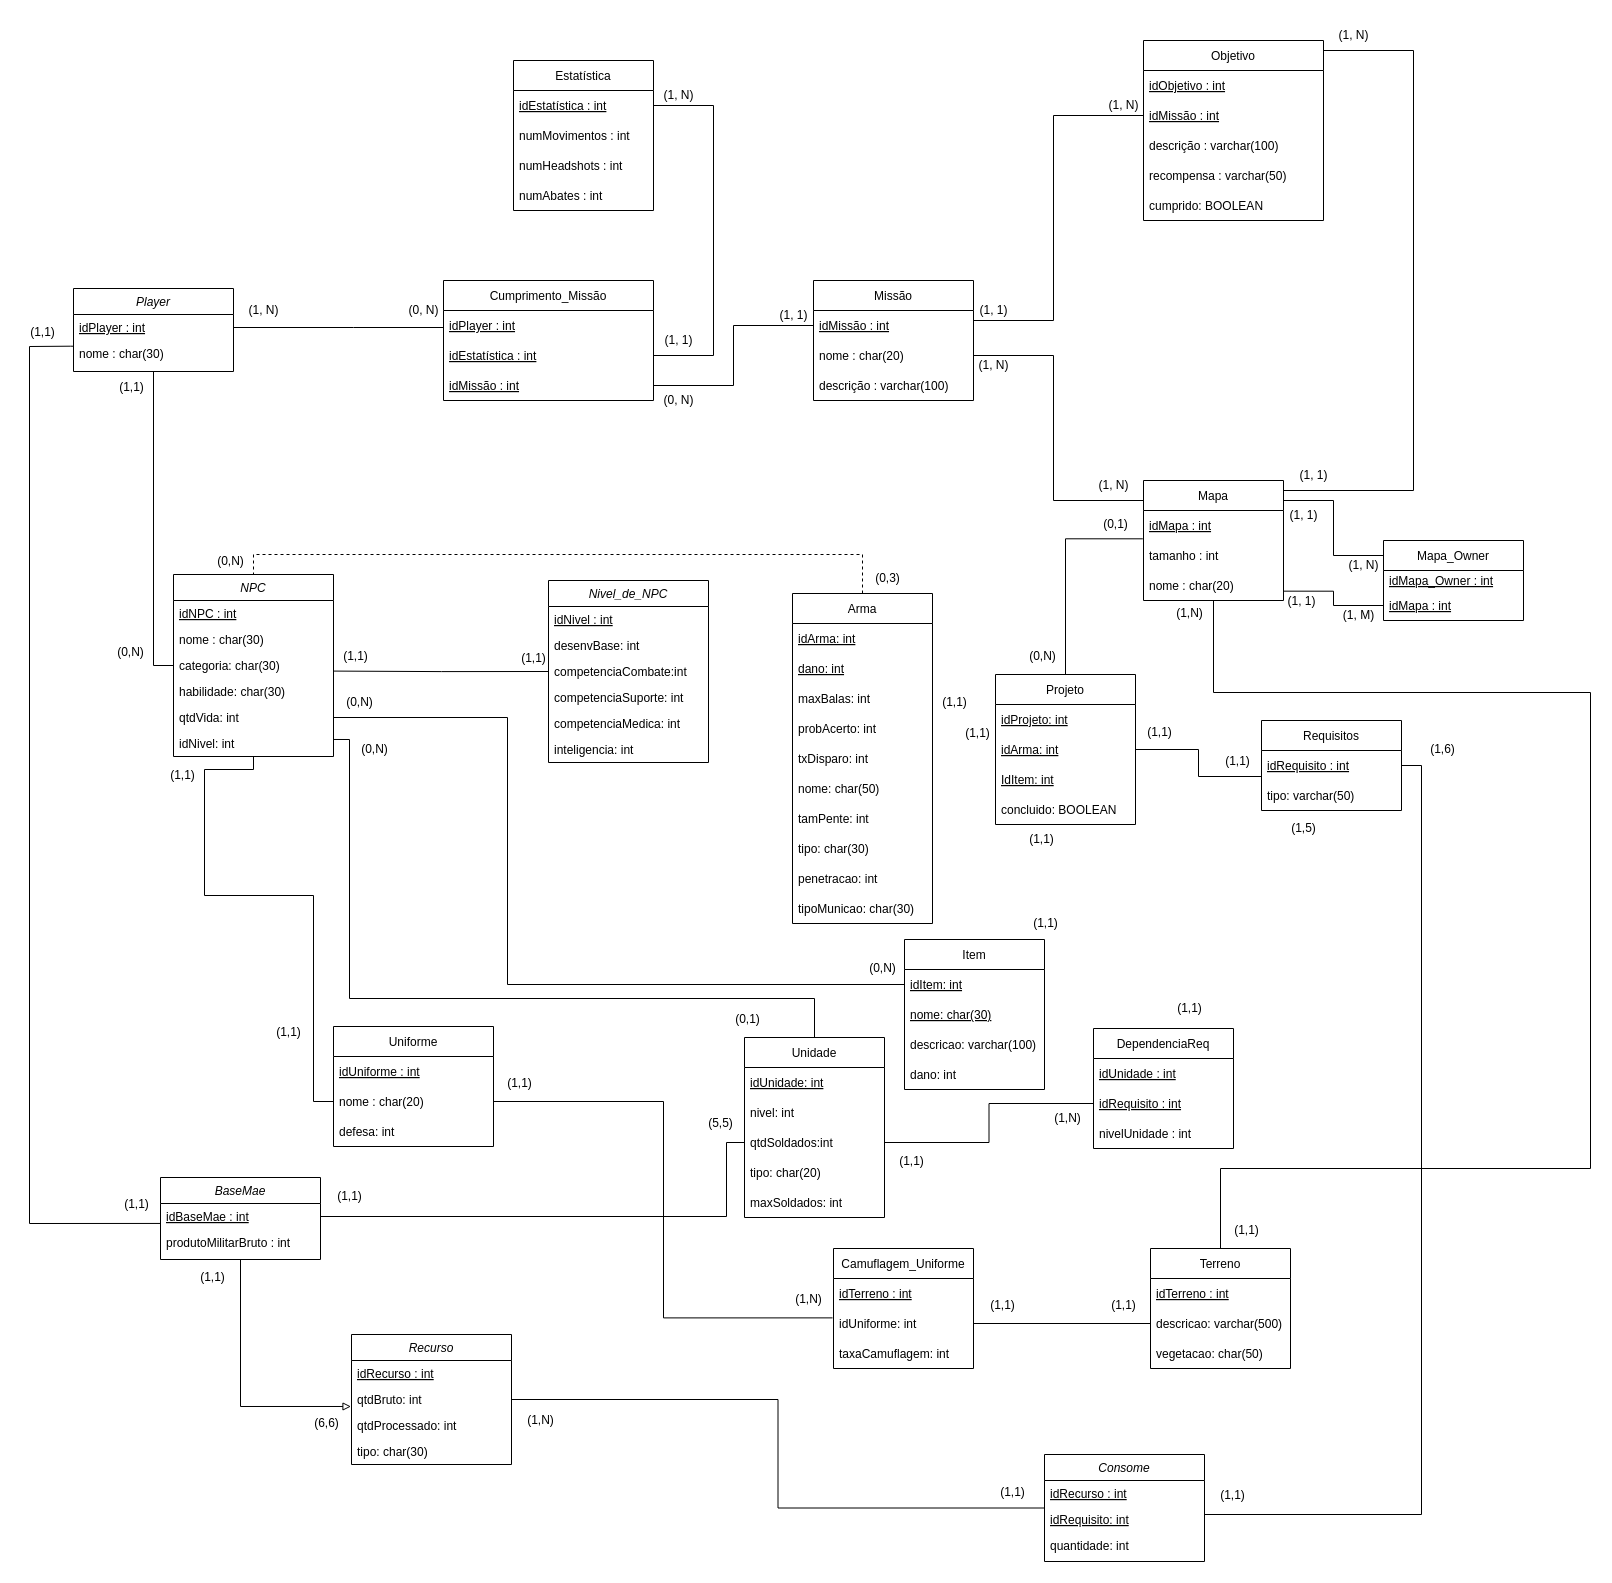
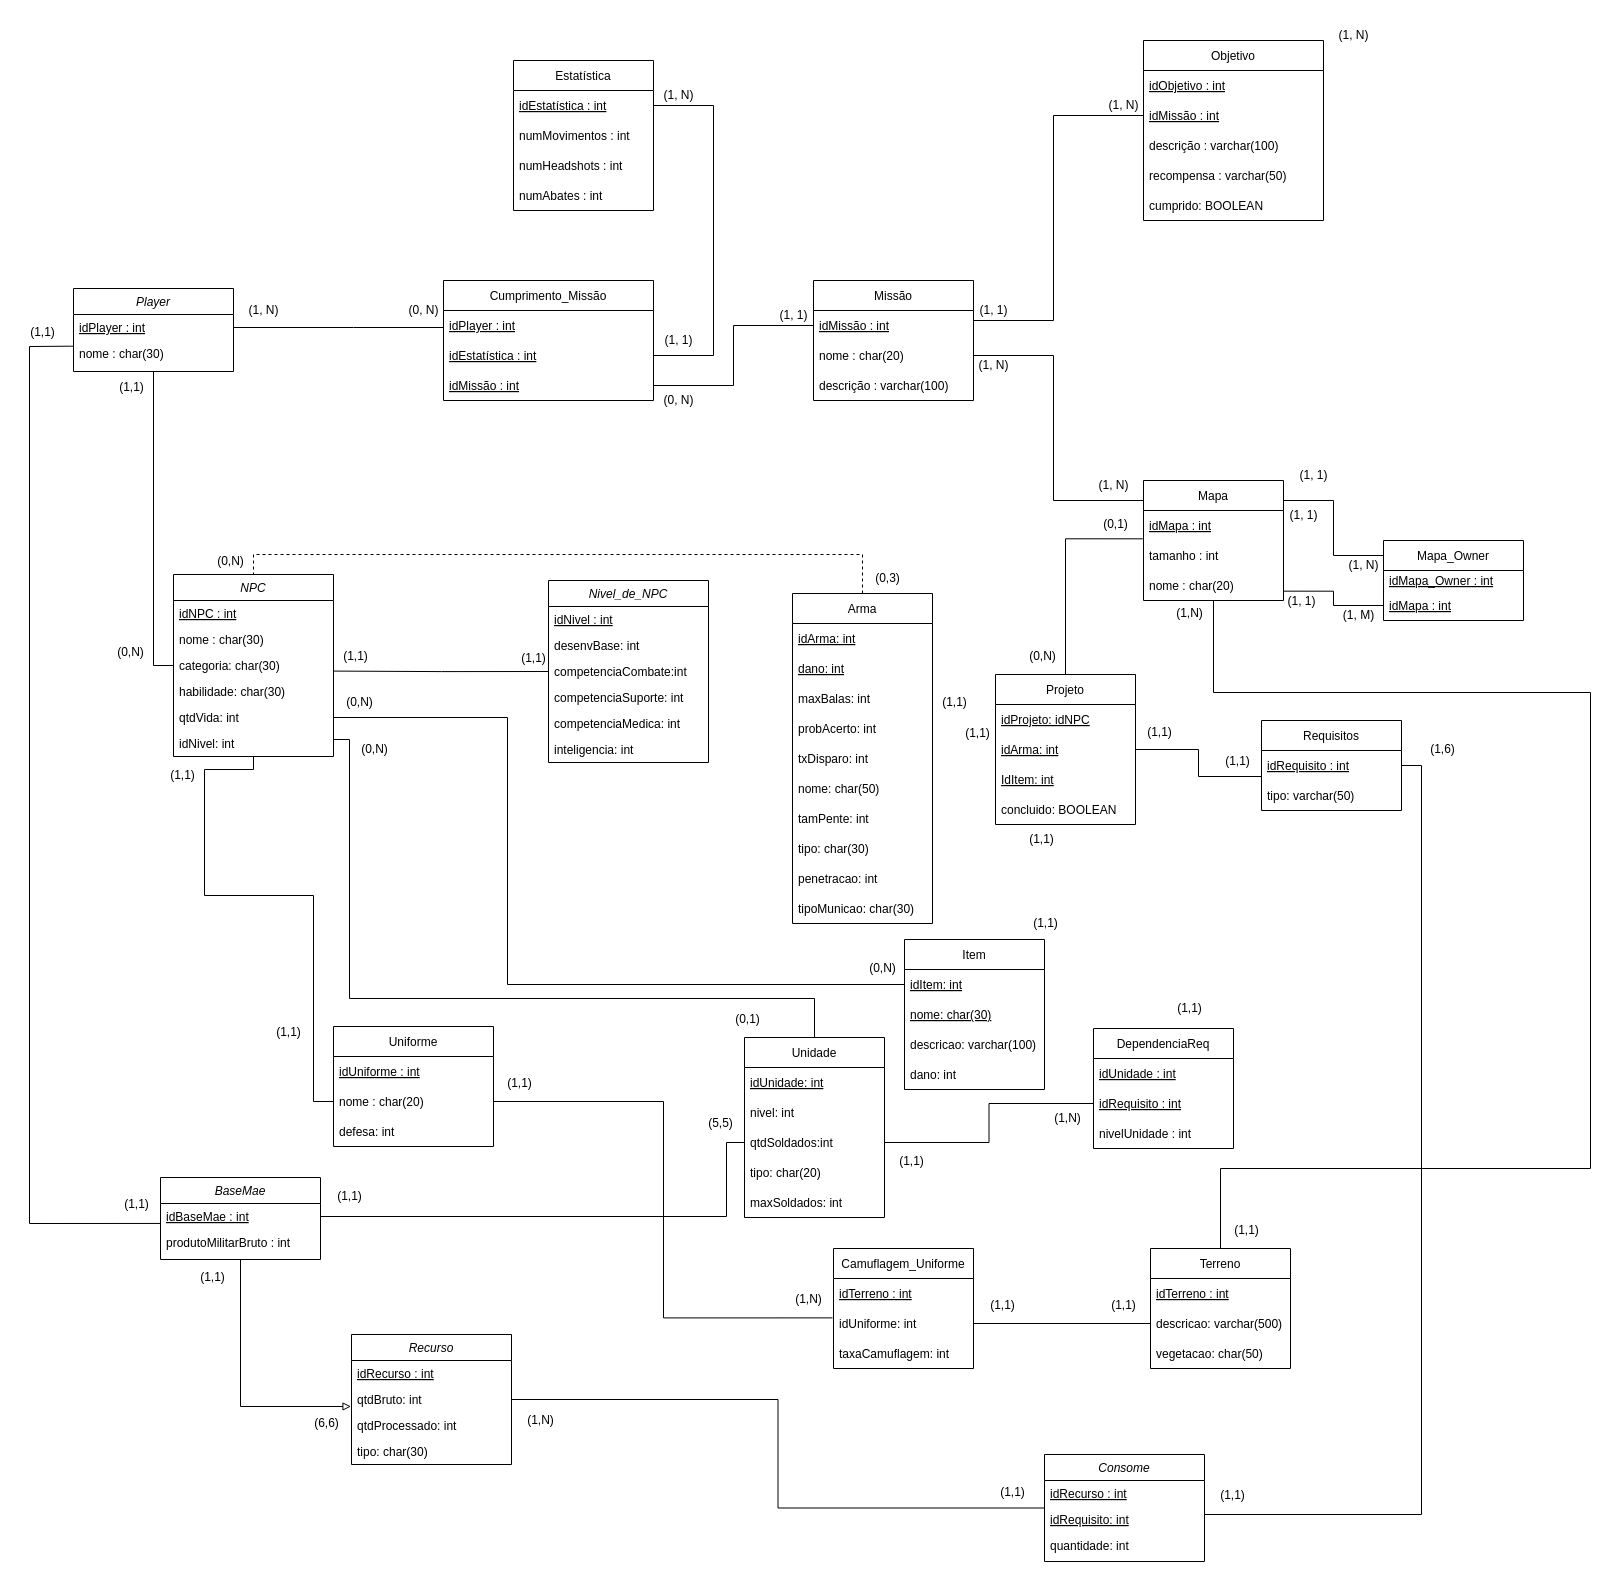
- <mxCell id="20" style="edgeStyle=orthogonalEdgeStyle;rounded=0;orthogonalLoop=1;jettySize=auto;html=1;endArrow=none;endFill=0;" parent="1" source="21" target="27" edge="1"><mxGeometry relative="1" as="geometry"><Array as="points"><mxPoint x="1413" y="50" /><mxPoint x="1413" y="490" /></Array></mxGeometry></mxCell>
- <mxCell id="102" value="idProjeto: int" style="text;strokeColor=none;fillColor=none;align=left;verticalAlign=middle;spacingLeft=4;spacingRight=4;overflow=hidden;points=[[0,0.5],[1,0.5]];portConstraint=eastwest;rotatable=0;fontStyle=4" parent="101" vertex="1"><mxGeometry y="30" width="140" height="30" as="geometry" /></mxCell>
+ <mxCell id="102" value="idProjeto: idNPC" style="text;strokeColor=none;fillColor=none;align=left;verticalAlign=middle;spacingLeft=4;spacingRight=4;overflow=hidden;points=[[0,0.5],[1,0.5]];portConstraint=eastwest;rotatable=0;fontStyle=4" parent="101" vertex="1"><mxGeometry y="30" width="140" height="30" as="geometry" /></mxCell>
- <mxCell id="161" value="(1,5)" style="text;html=1;align=center;verticalAlign=middle;resizable=0;points=[];autosize=1;strokeColor=none;fillColor=none;" vertex="1" parent="1"><mxGeometry x="1281.5" y="815" width="43" height="26" as="geometry" /></mxCell>
